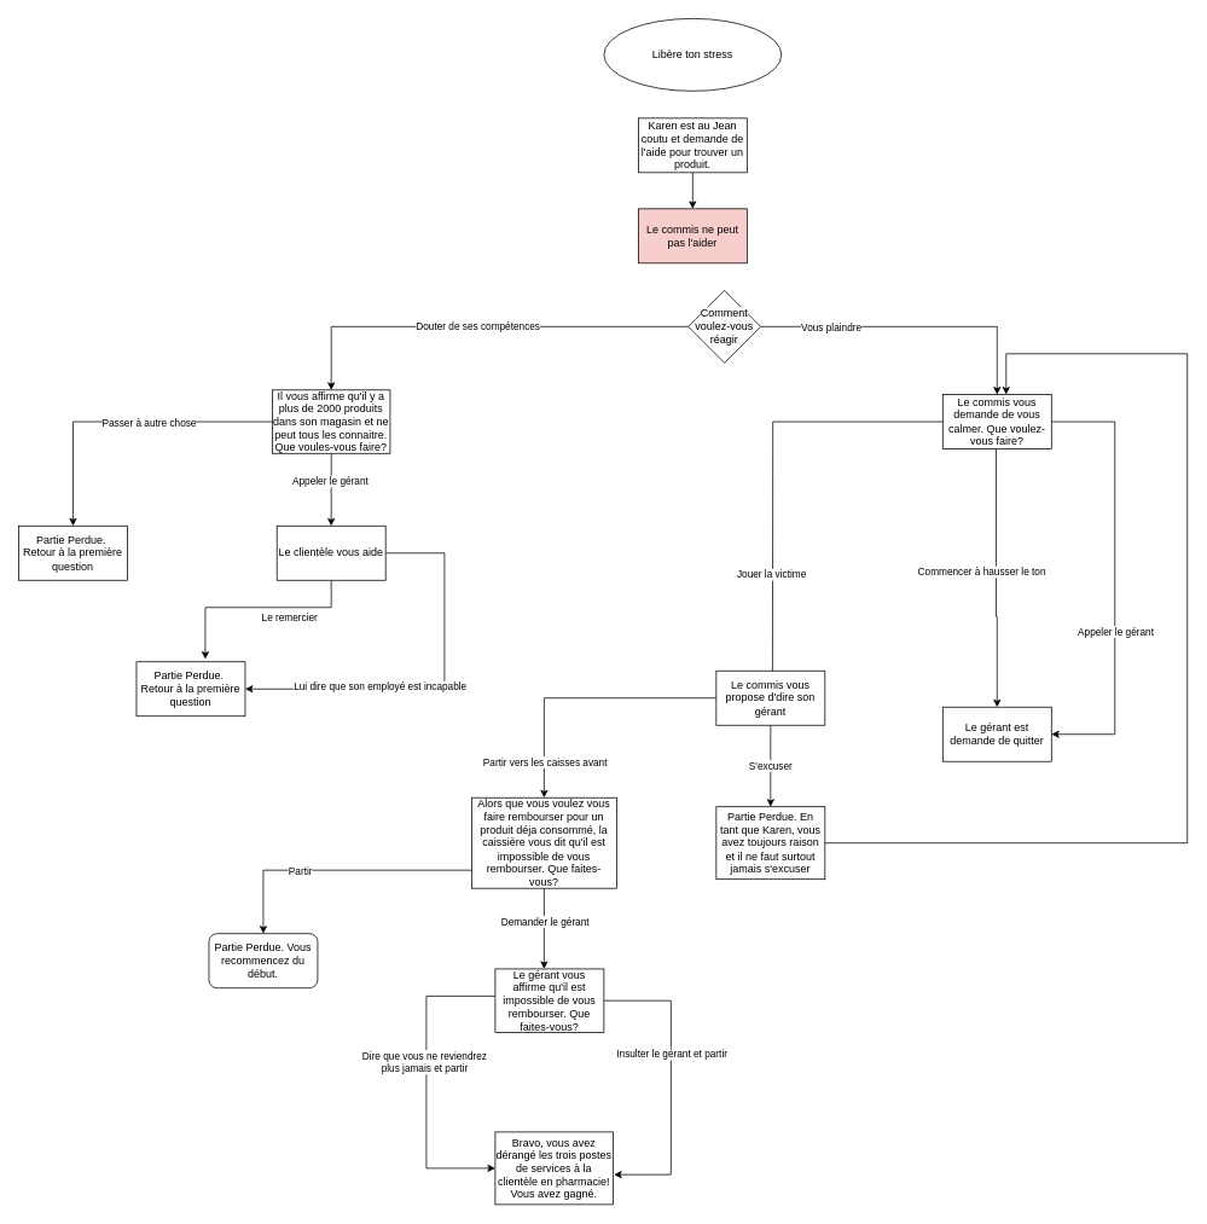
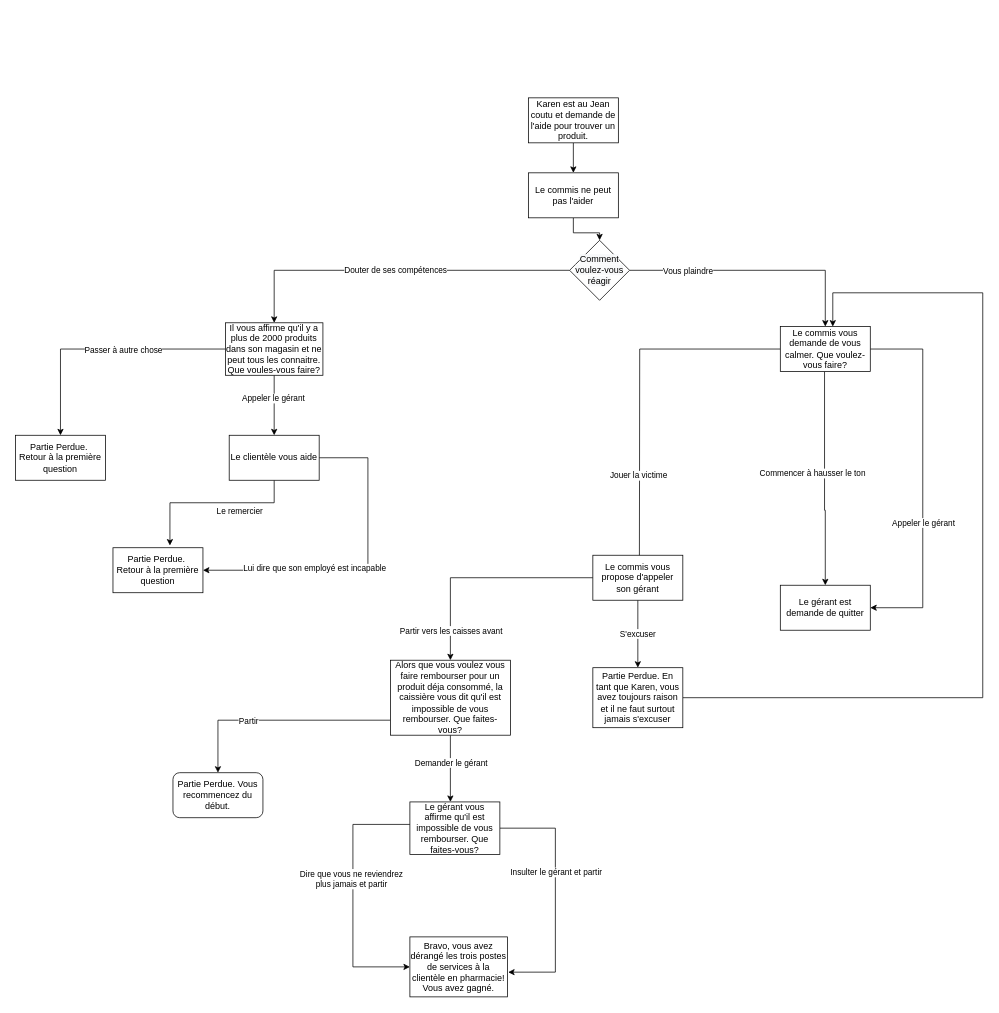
- <mxCell id="48" value="Libère ton stress" style="ellipse;whiteSpace=wrap;html=1;" parent="1" vertex="1"><mxGeometry x="666" y="20" width="196" height="80" as="geometry" /></mxCell>
- <mxCell id="5" value="Le commis ne peut pas l'aider" style="rounded=0;whiteSpace=wrap;html=1;fillColor=#f8cecc;" parent="1" vertex="1"><mxGeometry x="704" y="230" width="120" height="60" as="geometry" /></mxCell>
+ <mxCell id="5" value="Le commis ne peut pas l'aider" style="rounded=0;whiteSpace=wrap;html=1;" parent="1" vertex="1"><mxGeometry x="704" y="230" width="120" height="60" as="geometry" /></mxCell>
+ <mxCell id="4" value="" style="edgeStyle=orthogonalEdgeStyle;rounded=0;orthogonalLoop=1;jettySize=auto;html=1;" parent="1" source="5" target="9" edge="1"><mxGeometry relative="1" as="geometry" /></mxCell>
- <mxCell id="33" value="Le commis vous propose d'dire son gérant" style="rounded=0;whiteSpace=wrap;html=1;" parent="1" vertex="1"><mxGeometry x="790" y="740" width="120" height="60" as="geometry" /></mxCell>
+ <mxCell id="33" value="Le commis vous propose d'appeler son gérant" style="rounded=0;whiteSpace=wrap;html=1;" parent="1" vertex="1"><mxGeometry x="790" y="740" width="120" height="60" as="geometry" /></mxCell>
